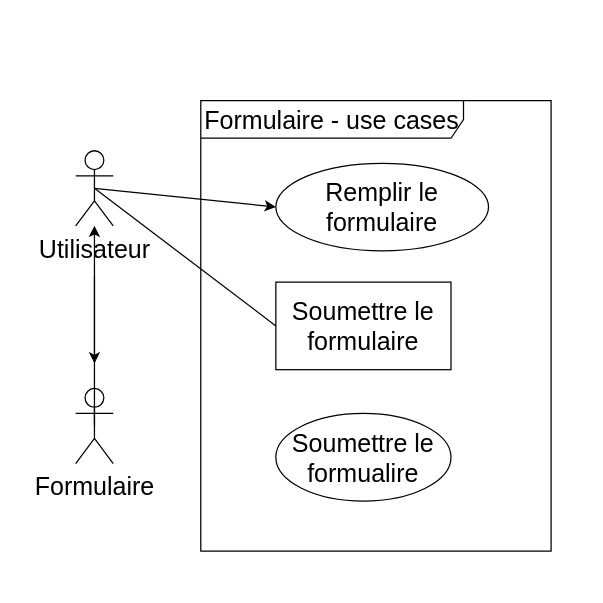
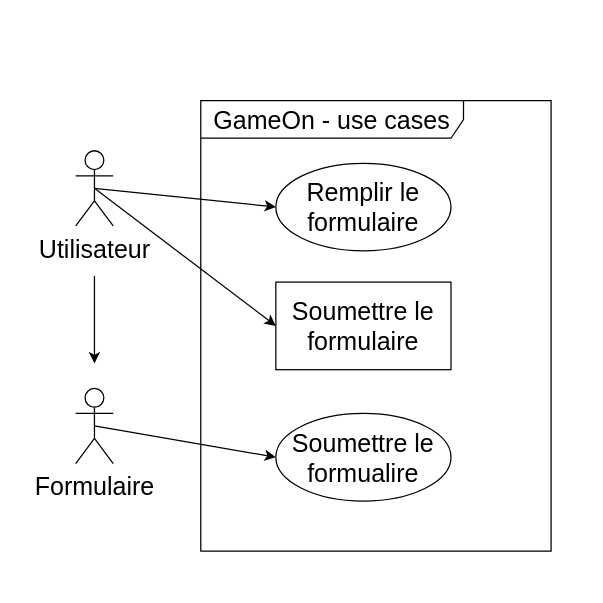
- <mxCell id="8" value="Formulaire - use cases" style="shape=umlFrame;whiteSpace=wrap;html=1;strokeColor=#000000;fillColor=none;fontSize=20;fontColor=#000000;width=210;height=30;" parent="1" vertex="1"><mxGeometry x="160" y="80" width="280" height="360" as="geometry" /></mxCell>
+ <mxCell id="8" value="GameOn - use cases" style="shape=umlFrame;whiteSpace=wrap;html=1;strokeColor=#000000;fillColor=none;fontSize=20;fontColor=#000000;width=210;height=30;" parent="1" vertex="1"><mxGeometry x="160" y="80" width="280" height="360" as="geometry" /></mxCell>
- <mxCell id="9" value="Remplir le formulaire" style="ellipse;whiteSpace=wrap;html=1;strokeColor=#000000;fillColor=none;fontSize=20;fontColor=#000000;" parent="1" vertex="1"><mxGeometry x="220" y="130" width="170" height="70" as="geometry" /></mxCell>
+ <mxCell id="9" value="Remplir le formulaire" style="ellipse;whiteSpace=wrap;html=1;strokeColor=#000000;fillColor=none;fontSize=20;fontColor=#000000;" parent="1" vertex="1"><mxGeometry x="220" y="130" width="140" height="70" as="geometry" /></mxCell>
- <mxCell id="6" style="edgeStyle=none;rounded=0;orthogonalLoop=1;jettySize=auto;html=1;exitX=0.5;exitY=0.5;exitDx=0;exitDy=0;exitPerimeter=0;entryX=0;entryY=0.5;entryDx=0;entryDy=0;sourcePerimeterSpacing=0;strokeColor=#000000;fontSize=20;fontColor=#000000;endArrow=none;" parent="1" source="7" target="10" edge="1"><mxGeometry relative="1" as="geometry" /></mxCell>
+ <mxCell id="6" style="edgeStyle=none;rounded=0;orthogonalLoop=1;jettySize=auto;html=1;exitX=0.5;exitY=0.5;exitDx=0;exitDy=0;exitPerimeter=0;entryX=0;entryY=0.5;entryDx=0;entryDy=0;sourcePerimeterSpacing=0;strokeColor=#000000;fontSize=20;fontColor=#000000;" parent="1" source="7" target="10" edge="1"><mxGeometry relative="1" as="geometry" /></mxCell>
- <mxCell id="2" style="edgeStyle=none;rounded=0;orthogonalLoop=1;jettySize=auto;html=1;exitX=0.5;exitY=0.5;exitDx=0;exitDy=0;exitPerimeter=0;sourcePerimeterSpacing=0;strokeColor=#000000;fontSize=20;fontColor=#000000;" parent="1" source="3" target="7" edge="1"><mxGeometry relative="1" as="geometry" /></mxCell>
+ <mxCell id="2" style="edgeStyle=none;rounded=0;orthogonalLoop=1;jettySize=auto;html=1;exitX=0.5;exitY=0.5;exitDx=0;exitDy=0;exitPerimeter=0;entryX=0;entryY=0.5;entryDx=0;entryDy=0;sourcePerimeterSpacing=0;strokeColor=#000000;fontSize=20;fontColor=#000000;" parent="1" source="3" target="11" edge="1"><mxGeometry relative="1" as="geometry" /></mxCell>
